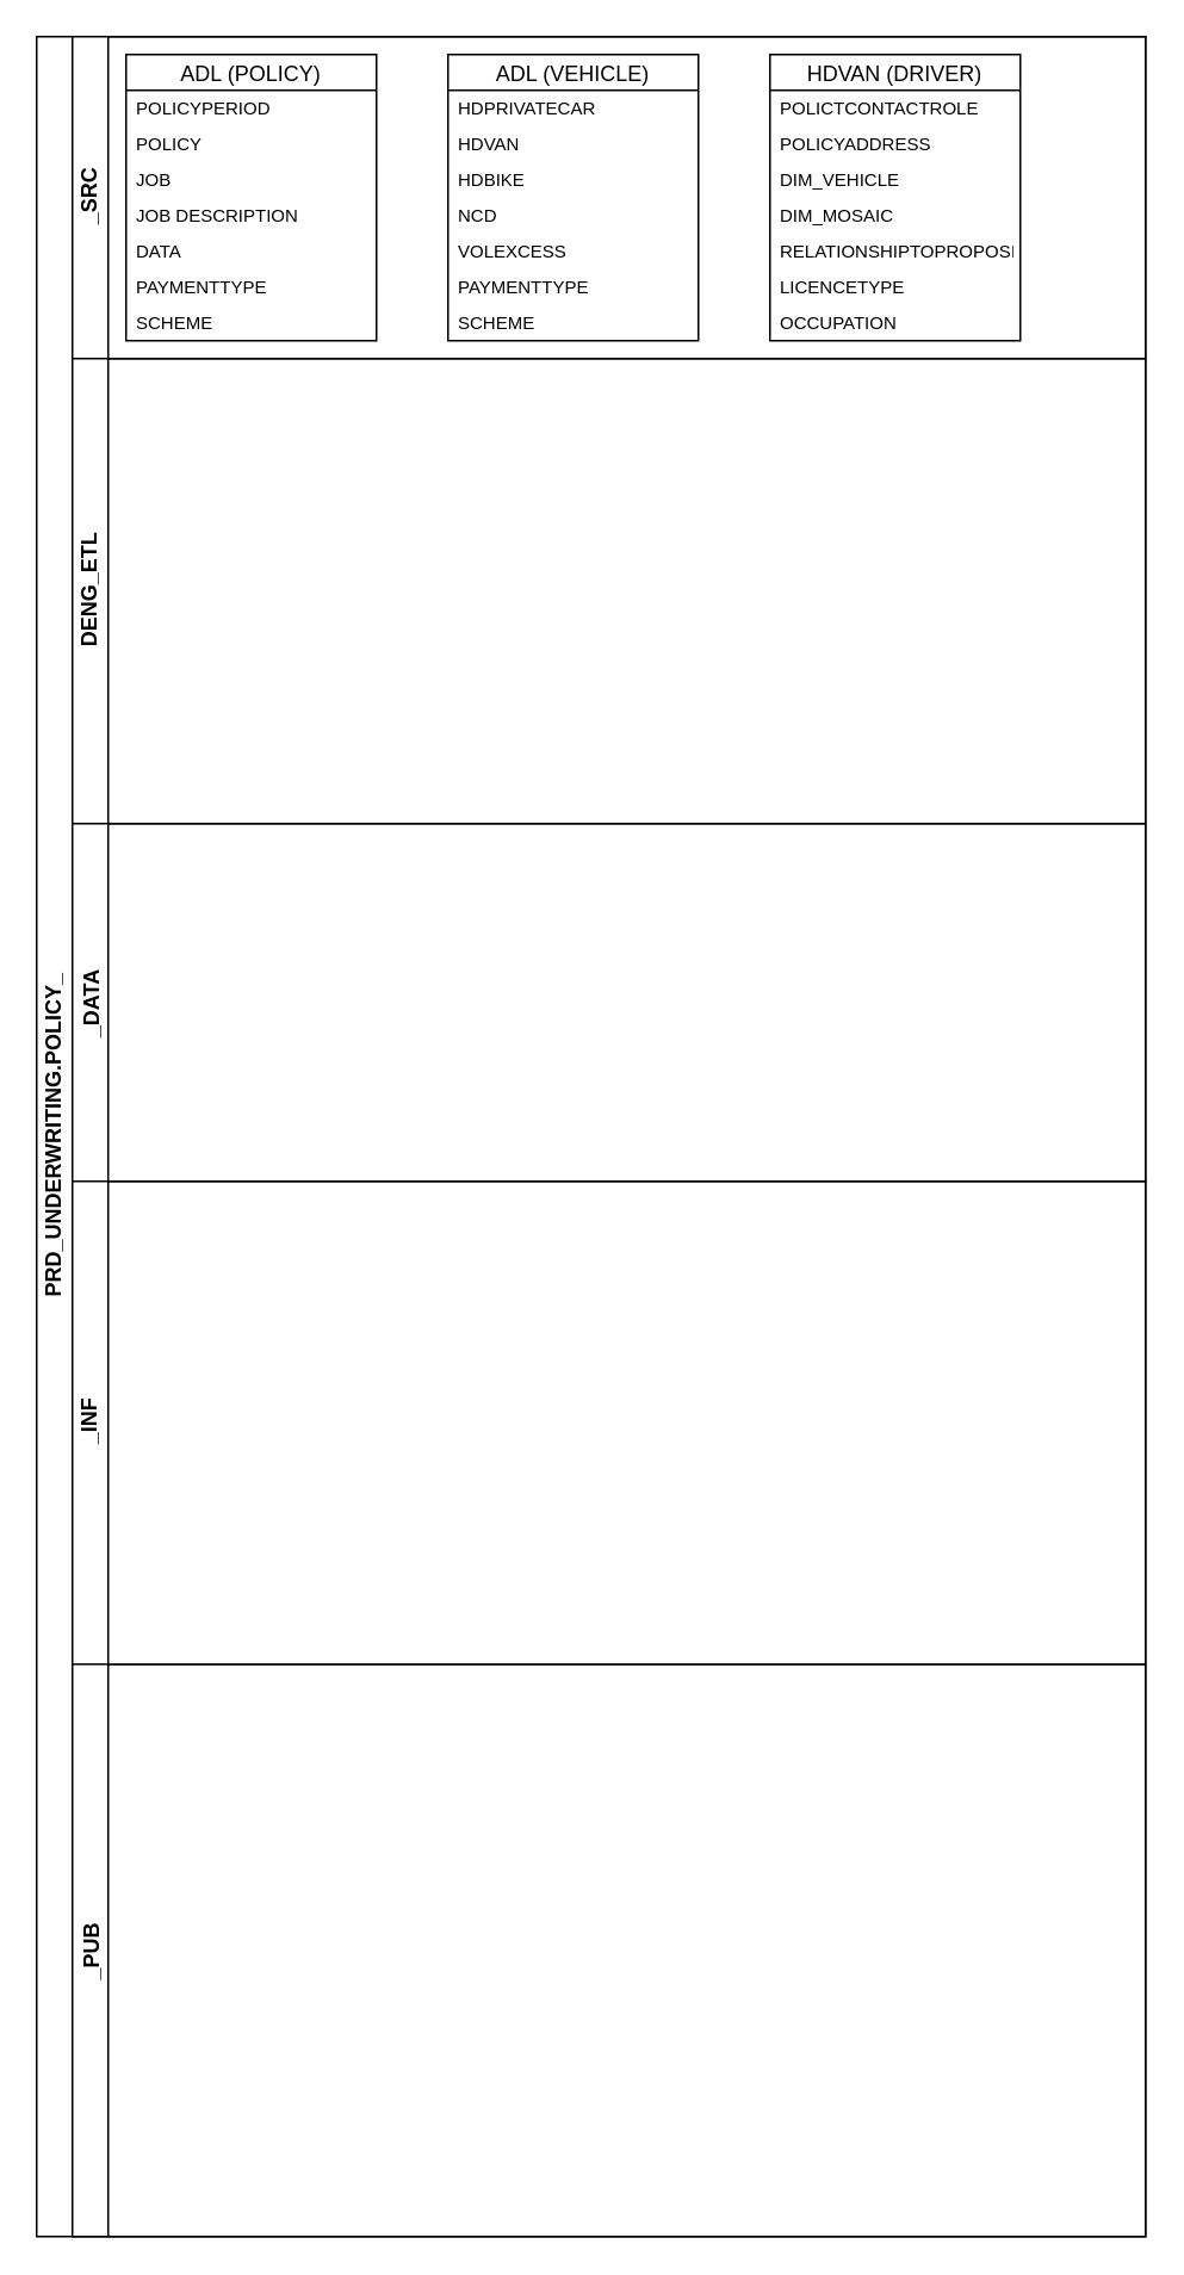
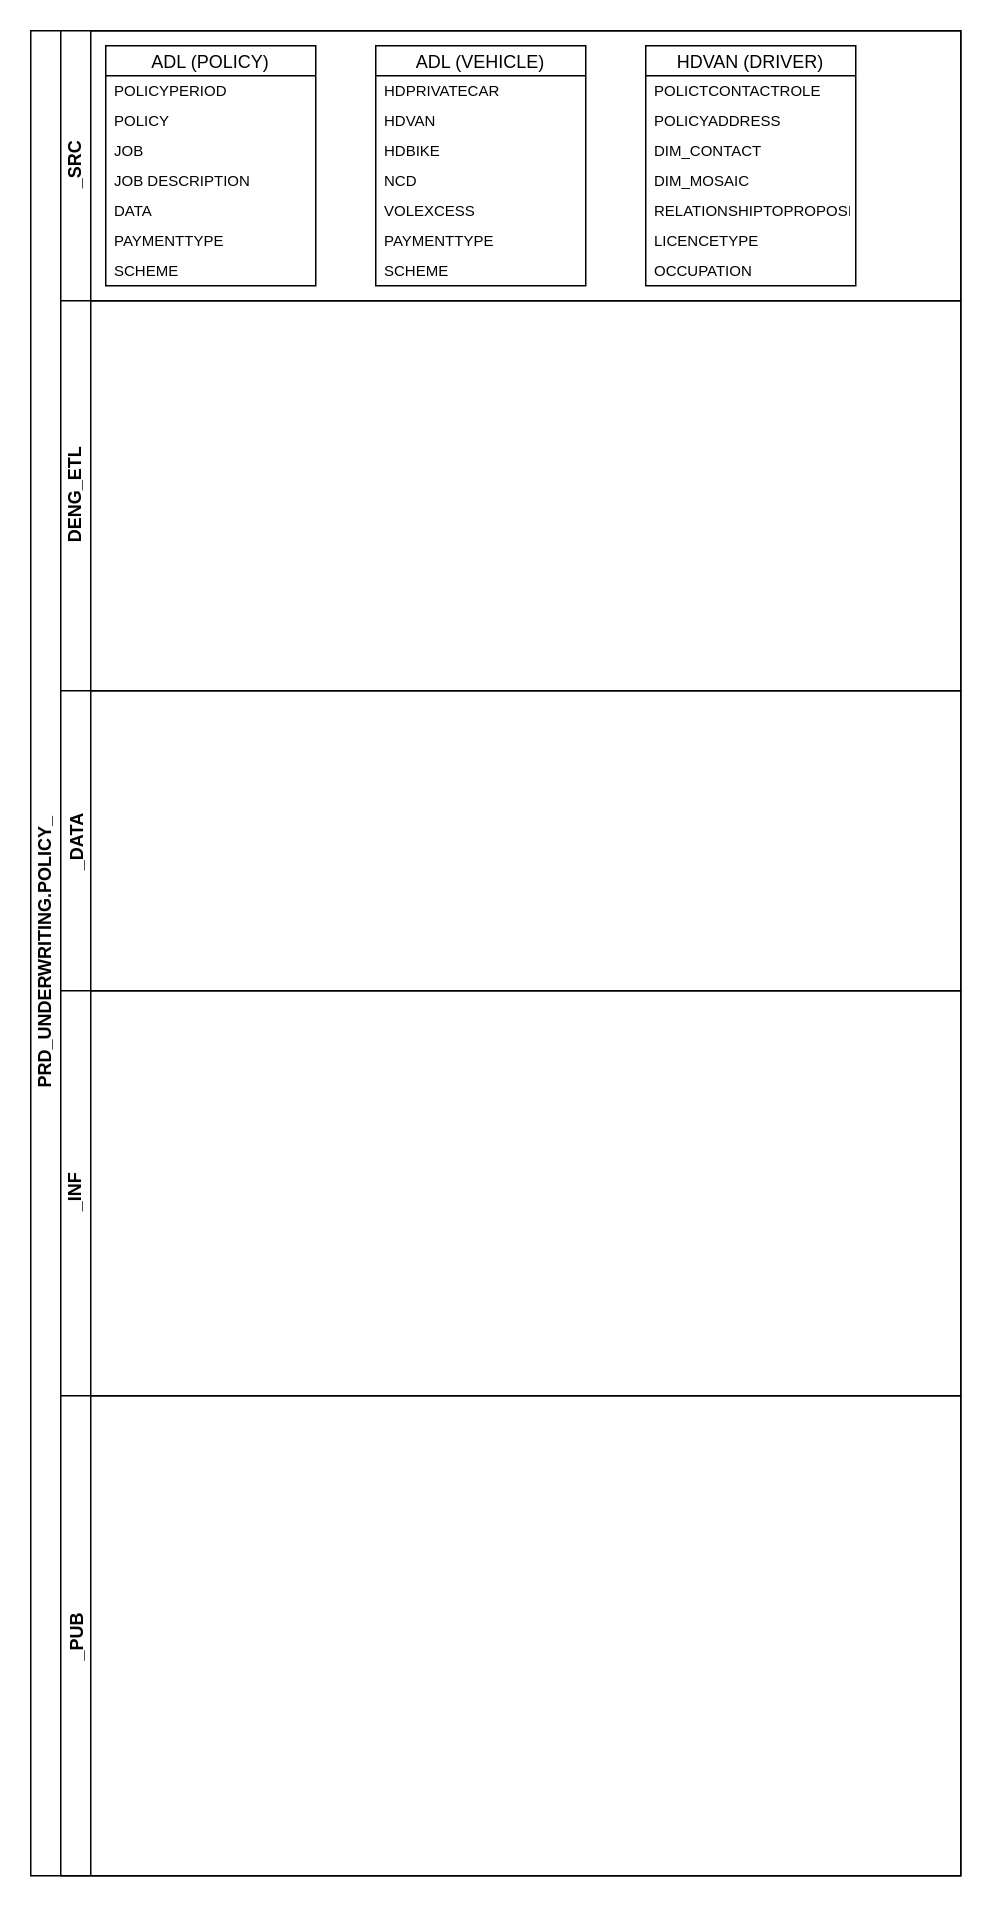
- <mxCell id="15" value="DIM_VEHICLE" style="text;strokeColor=none;fillColor=none;align=left;verticalAlign=middle;spacingLeft=4;spacingRight=4;overflow=hidden;points=[[0,0.5],[1,0.5]];portConstraint=eastwest;rotatable=0;fontSize=10;" vertex="1" parent="12"><mxGeometry y="60" width="140" height="20" as="geometry" /></mxCell>
+ <mxCell id="15" value="DIM_CONTACT" style="text;strokeColor=none;fillColor=none;align=left;verticalAlign=middle;spacingLeft=4;spacingRight=4;overflow=hidden;points=[[0,0.5],[1,0.5]];portConstraint=eastwest;rotatable=0;fontSize=10;" vertex="1" parent="12"><mxGeometry y="60" width="140" height="20" as="geometry" /></mxCell>
